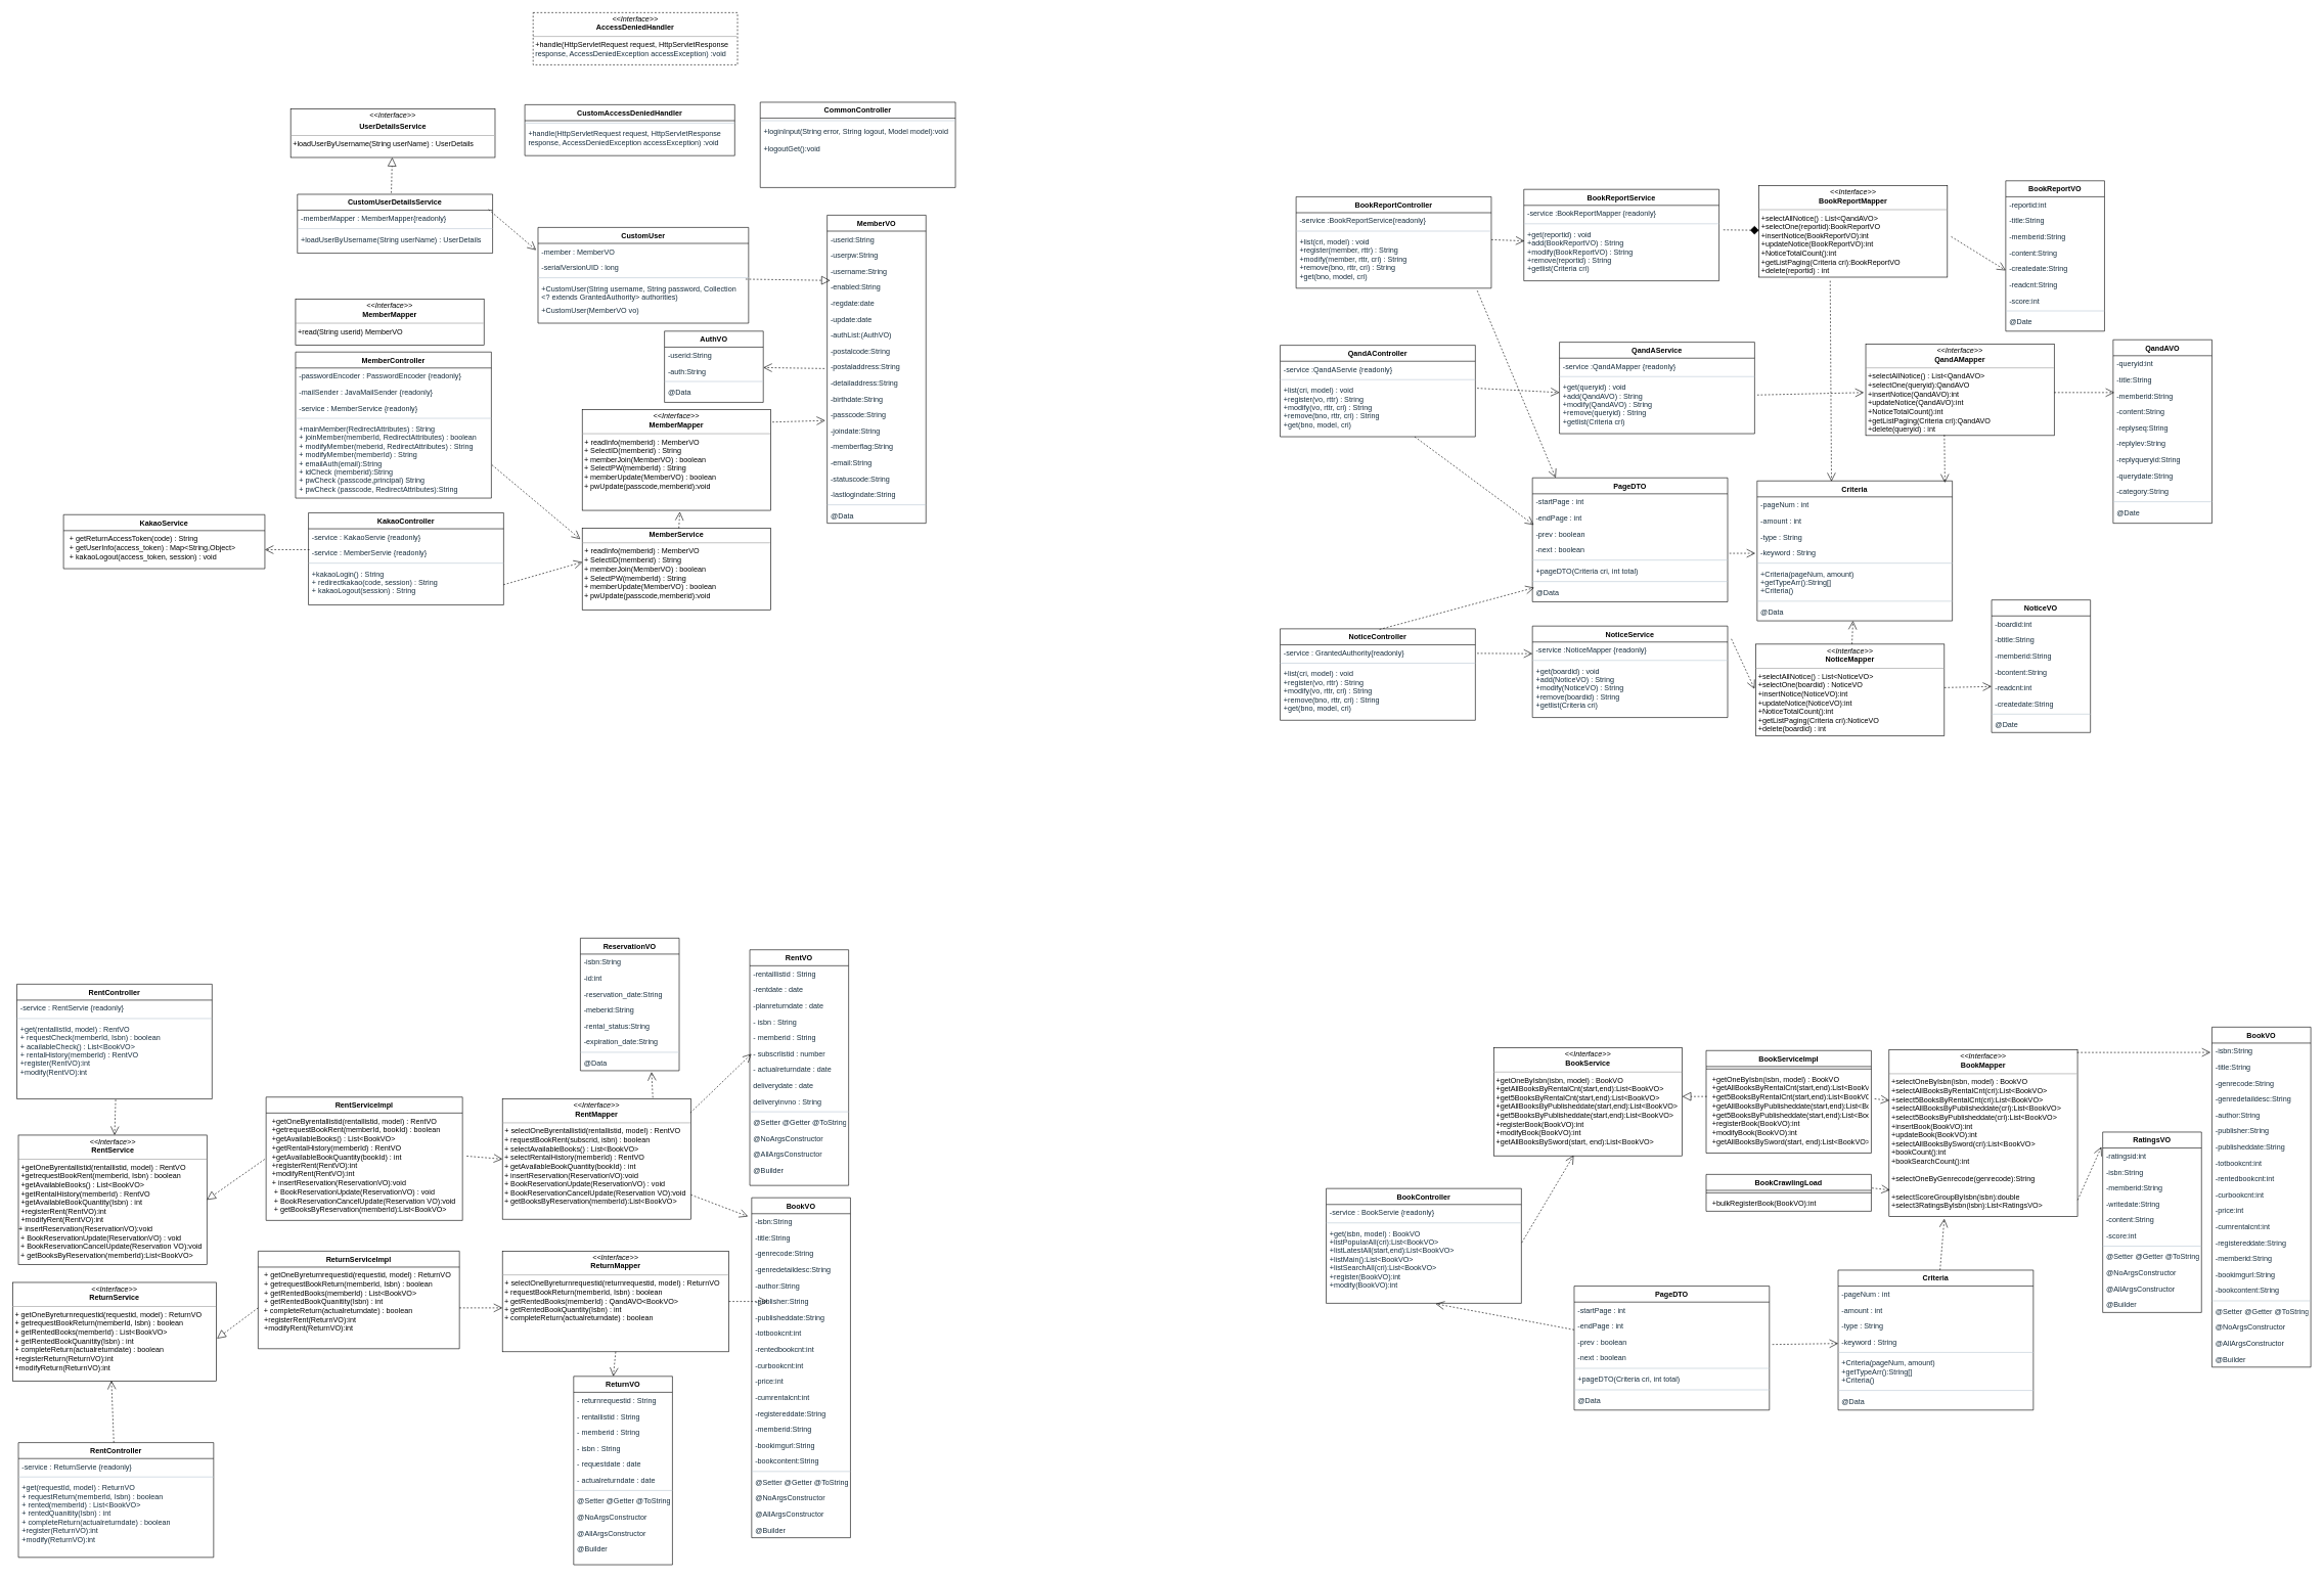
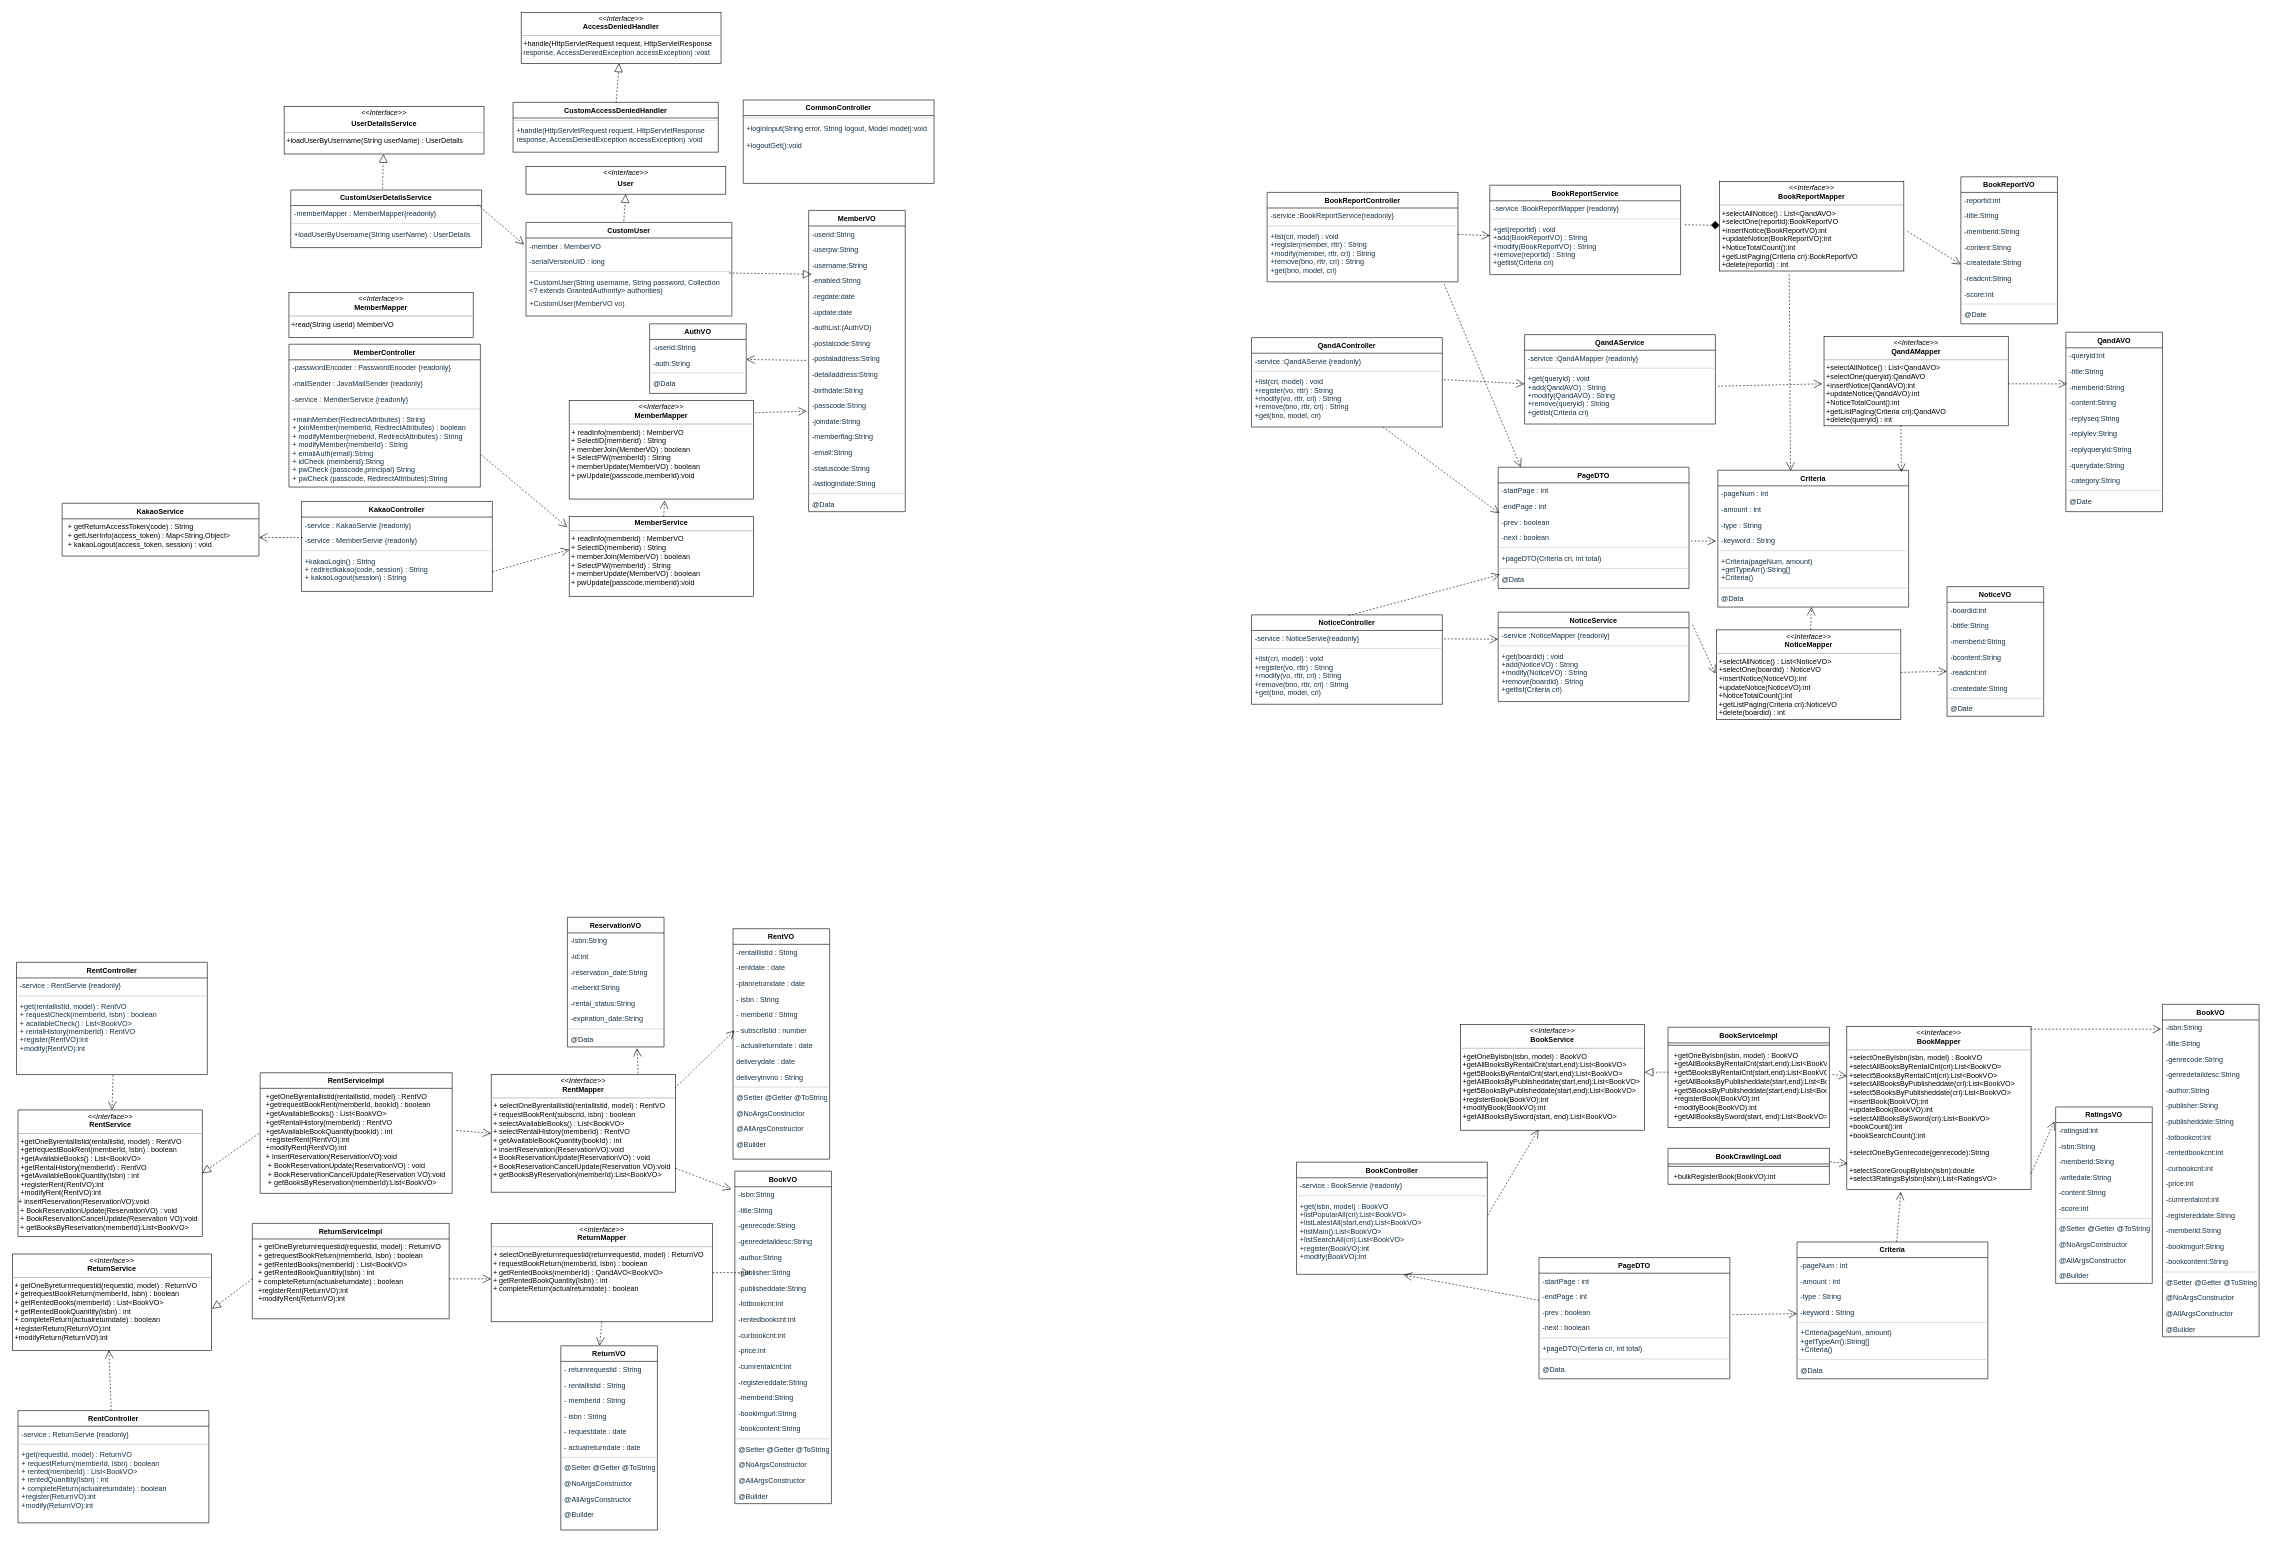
- <mxCell id="30" value="&lt;p style=&quot;margin:0px;margin-top:4px;text-align:center;&quot;&gt;&lt;i&gt;&amp;lt;&amp;lt;Interface&amp;gt;&amp;gt;&lt;/i&gt;&lt;br&gt;&lt;b&gt;AccessDeniedHandler&lt;/b&gt;&lt;/p&gt;&lt;hr size=&quot;1&quot;&gt;&lt;p style=&quot;margin:0px;margin-left:4px;&quot;&gt;+handle(HttpServletRequest request, HttpServletResponse&lt;br style=&quot;border-color: var(--border-color); padding: 0px; margin: 0px; color: rgb(24, 46, 62);&quot;&gt;&lt;span style=&quot;color: rgb(24, 46, 62);&quot;&gt;response, AccessDeniedException accessException) :void&lt;/span&gt;&lt;br&gt;&lt;/p&gt;&lt;p style=&quot;margin:0px;margin-left:4px;&quot;&gt;&lt;br&gt;&lt;/p&gt;" style="verticalAlign=top;align=left;overflow=fill;fontSize=12;fontFamily=Helvetica;html=1;whiteSpace=wrap;dashed=1;" parent="1" vertex="1"><mxGeometry x="868" y="20" width="333" height="85" as="geometry" /></mxCell>
+ <mxCell id="30" value="&lt;p style=&quot;margin:0px;margin-top:4px;text-align:center;&quot;&gt;&lt;i&gt;&amp;lt;&amp;lt;Interface&amp;gt;&amp;gt;&lt;/i&gt;&lt;br&gt;&lt;b&gt;AccessDeniedHandler&lt;/b&gt;&lt;/p&gt;&lt;hr size=&quot;1&quot;&gt;&lt;p style=&quot;margin:0px;margin-left:4px;&quot;&gt;+handle(HttpServletRequest request, HttpServletResponse&lt;br style=&quot;border-color: var(--border-color); padding: 0px; margin: 0px; color: rgb(24, 46, 62);&quot;&gt;&lt;span style=&quot;color: rgb(24, 46, 62);&quot;&gt;response, AccessDeniedException accessException) :void&lt;/span&gt;&lt;br&gt;&lt;/p&gt;&lt;p style=&quot;margin:0px;margin-left:4px;&quot;&gt;&lt;br&gt;&lt;/p&gt;" style="verticalAlign=top;align=left;overflow=fill;fontSize=12;fontFamily=Helvetica;html=1;whiteSpace=wrap;" parent="1" vertex="1"><mxGeometry x="868" y="20" width="333" height="85" as="geometry" /></mxCell>
+ <mxCell id="47" value="" style="endArrow=block;dashed=1;endFill=0;endSize=12;html=1;rounded=0;exitX=0.502;exitY=0.011;exitDx=0;exitDy=0;exitPerimeter=0;" parent="1" source="22" target="30" edge="1"><mxGeometry width="160" relative="1" as="geometry"><mxPoint x="1126" y="-578" as="sourcePoint" /><mxPoint x="1078" y="-396" as="targetPoint" /></mxGeometry></mxCell>
+ <mxCell id="45" value="&lt;p style=&quot;margin:0px;margin-top:4px;text-align:center;&quot;&gt;&lt;i&gt;&amp;lt;&amp;lt;Interface&amp;gt;&amp;gt;&lt;/i&gt;&lt;br&gt;&lt;/p&gt;&lt;p style=&quot;margin:0px;margin-top:4px;text-align:center;&quot;&gt;&lt;b&gt;User&lt;/b&gt;&lt;i&gt;&lt;br&gt;&lt;/i&gt;&lt;/p&gt;&lt;p style=&quot;margin:0px;margin-left:4px;&quot;&gt;&lt;br&gt;&lt;/p&gt;&lt;div style=&quot;border-color: var(--border-color); padding: 0px; margin: 0px;&quot;&gt;&lt;br style=&quot;border-color: var(--border-color); padding: 0px; margin: 0px;&quot;&gt;&lt;/div&gt;&lt;div style=&quot;border-color: var(--border-color); padding: 0px; margin: 0px;&quot;&gt;&lt;br style=&quot;border-color: var(--border-color); padding: 0px; margin: 0px; color: rgb(24, 46, 62);&quot;&gt;&lt;/div&gt;&lt;p style=&quot;margin:0px;margin-left:4px;&quot;&gt;&lt;br&gt;&lt;/p&gt;" style="verticalAlign=top;align=left;overflow=fill;fontSize=12;fontFamily=Helvetica;html=1;whiteSpace=wrap;" parent="1" vertex="1"><mxGeometry x="876" y="277" width="333" height="46" as="geometry" /></mxCell>
+ <mxCell id="49" value="" style="endArrow=block;dashed=1;endFill=0;endSize=12;html=1;rounded=0;exitX=0.475;exitY=-0.014;exitDx=0;exitDy=0;exitPerimeter=0;entryX=0.499;entryY=0.997;entryDx=0;entryDy=0;entryPerimeter=0;" parent="1" source="39" target="45" edge="1"><mxGeometry width="160" relative="1" as="geometry"><mxPoint x="842.5" y="-232" as="sourcePoint" /><mxPoint x="842.5" y="-331" as="targetPoint" /></mxGeometry></mxCell>
- <mxCell id="104" value="-service : GrantedAuthority{readonly}" style="text;align=left;verticalAlign=top;spacingLeft=4;spacingRight=4;overflow=hidden;rotatable=0;points=[[0,0.5],[1,0.5]];portConstraint=eastwest;labelBackgroundColor=none;fontColor=#182E3E;" parent="103" vertex="1"><mxGeometry y="26" width="318" height="26" as="geometry" /></mxCell>
+ <mxCell id="104" value="-service : NoticeServie{readonly}" style="text;align=left;verticalAlign=top;spacingLeft=4;spacingRight=4;overflow=hidden;rotatable=0;points=[[0,0.5],[1,0.5]];portConstraint=eastwest;labelBackgroundColor=none;fontColor=#182E3E;" parent="103" vertex="1"><mxGeometry y="26" width="318" height="26" as="geometry" /></mxCell>
